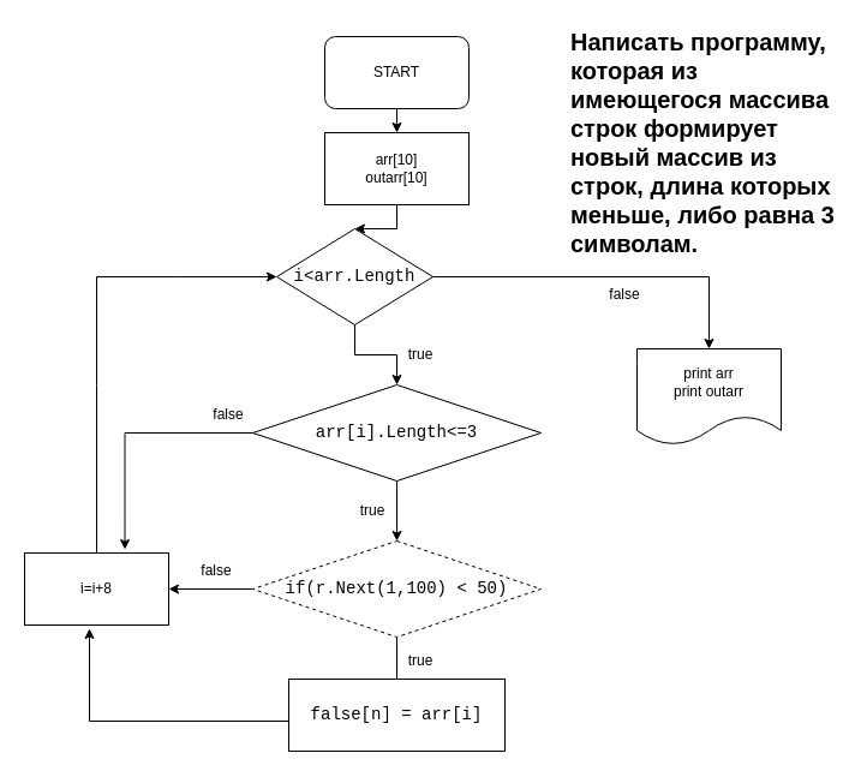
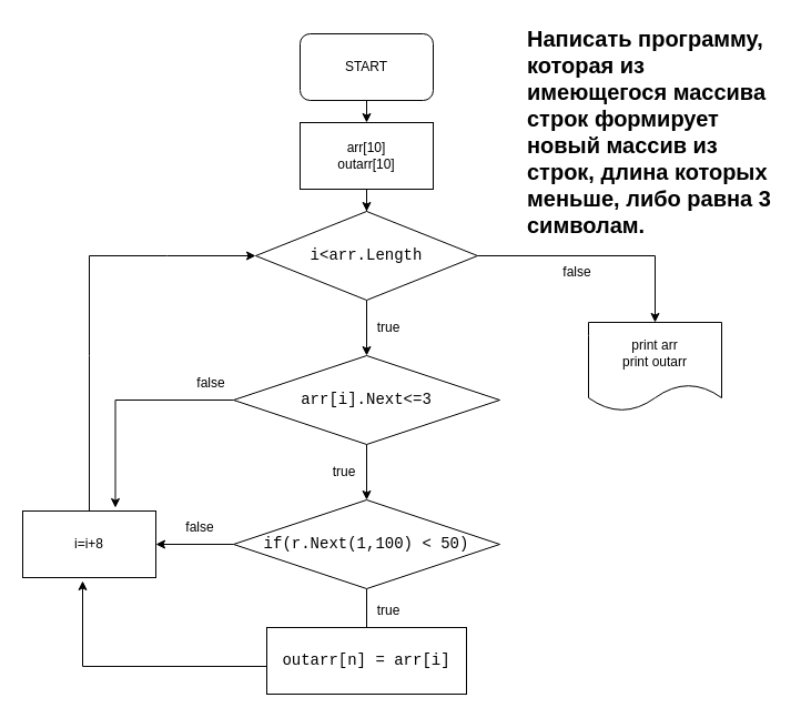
- <mxCell id="23" value="&lt;div style=&quot;font-family: Consolas, &amp;quot;Courier New&amp;quot;, monospace; font-size: 14px; line-height: 19px;&quot;&gt;&lt;span style=&quot;background-color: rgb(255, 255, 255);&quot;&gt;i&amp;lt;arr.Length&lt;/span&gt;&lt;/div&gt;" style="rhombus;whiteSpace=wrap;html=1;" vertex="1" parent="1"><mxGeometry x="230" y="190" width="130" height="80" as="geometry" /></mxCell>
+ <mxCell id="23" value="&lt;div style=&quot;font-family: Consolas, &amp;quot;Courier New&amp;quot;, monospace; font-size: 14px; line-height: 19px;&quot;&gt;&lt;span style=&quot;background-color: rgb(255, 255, 255);&quot;&gt;i&amp;lt;arr.Length&lt;/span&gt;&lt;/div&gt;" style="rhombus;whiteSpace=wrap;html=1;" vertex="1" parent="1"><mxGeometry x="230" y="190" width="200" height="80" as="geometry" /></mxCell>
- <mxCell id="8" value="&lt;div style=&quot;font-family: Consolas, &amp;quot;Courier New&amp;quot;, monospace; font-size: 14px; line-height: 19px;&quot;&gt;&lt;span style=&quot;background-color: rgb(255, 255, 255);&quot;&gt;arr[i].Length&amp;lt;=3&lt;/span&gt;&lt;/div&gt;" style="rhombus;whiteSpace=wrap;html=1;" parent="1" vertex="1"><mxGeometry x="210" y="320" width="240" height="80" as="geometry" /></mxCell>
+ <mxCell id="8" value="&lt;div style=&quot;font-family: Consolas, &amp;quot;Courier New&amp;quot;, monospace; font-size: 14px; line-height: 19px;&quot;&gt;&lt;span style=&quot;background-color: rgb(255, 255, 255);&quot;&gt;arr[i].Next&amp;lt;=3&lt;/span&gt;&lt;/div&gt;" style="rhombus;whiteSpace=wrap;html=1;" parent="1" vertex="1"><mxGeometry x="210" y="320" width="240" height="80" as="geometry" /></mxCell>
- <mxCell id="11" value="&lt;div style=&quot;font-family: Consolas, &amp;quot;Courier New&amp;quot;, monospace; font-size: 14px; line-height: 19px;&quot;&gt;&lt;span style=&quot;background-color: rgb(255, 255, 255);&quot;&gt;if(r.Next(1,100) &amp;lt; 50)&lt;/span&gt;&lt;/div&gt;" style="rhombus;whiteSpace=wrap;html=1;dashed=1;" parent="1" vertex="1"><mxGeometry x="210" y="450" width="240" height="80" as="geometry" /></mxCell>
+ <mxCell id="11" value="&lt;div style=&quot;font-family: Consolas, &amp;quot;Courier New&amp;quot;, monospace; font-size: 14px; line-height: 19px;&quot;&gt;&lt;span style=&quot;background-color: rgb(255, 255, 255);&quot;&gt;if(r.Next(1,100) &amp;lt; 50)&lt;/span&gt;&lt;/div&gt;" style="rhombus;whiteSpace=wrap;html=1;" parent="1" vertex="1"><mxGeometry x="210" y="450" width="240" height="80" as="geometry" /></mxCell>
- <mxCell id="13" value="&lt;div style=&quot;font-family: Consolas, &amp;quot;Courier New&amp;quot;, monospace; font-size: 14px; line-height: 19px;&quot;&gt;&lt;span style=&quot;background-color: rgb(255, 255, 255);&quot;&gt;false[n] = arr[i]&lt;/span&gt;&lt;/div&gt;" style="rounded=0;whiteSpace=wrap;html=1;" parent="1" vertex="1"><mxGeometry x="240" y="565" width="180" height="60" as="geometry" /></mxCell>
+ <mxCell id="13" value="&lt;div style=&quot;font-family: Consolas, &amp;quot;Courier New&amp;quot;, monospace; font-size: 14px; line-height: 19px;&quot;&gt;&lt;span style=&quot;background-color: rgb(255, 255, 255);&quot;&gt;outarr[n] = arr[i]&lt;/span&gt;&lt;/div&gt;" style="rounded=0;whiteSpace=wrap;html=1;" parent="1" vertex="1"><mxGeometry x="240" y="565" width="180" height="60" as="geometry" /></mxCell>
